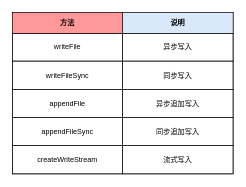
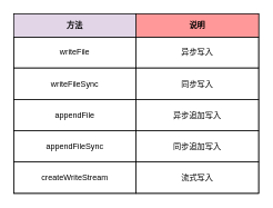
- <mxCell id="4" value="方法" style="connectable=0;recursiveResize=0;strokeColor=inherit;fillColor=#FF9999;align=center;whiteSpace=wrap;html=1;fontStyle=1" parent="3" vertex="1"><mxGeometry width="184" height="35" as="geometry"><mxRectangle width="184" height="35" as="alternateBounds" /></mxGeometry></mxCell>
+ <mxCell id="4" value="方法" style="connectable=0;recursiveResize=0;strokeColor=inherit;fillColor=#e1d5e7;align=center;whiteSpace=wrap;html=1;fontStyle=1;" parent="3" vertex="1"><mxGeometry width="184" height="35" as="geometry"><mxRectangle width="184" height="35" as="alternateBounds" /></mxGeometry></mxCell>
- <mxCell id="5" value="说明" style="connectable=0;recursiveResize=0;strokeColor=inherit;fillColor=#dae8fc;align=center;whiteSpace=wrap;html=1;fontStyle=1;" parent="3" vertex="1"><mxGeometry x="184" width="184" height="35" as="geometry"><mxRectangle width="184" height="35" as="alternateBounds" /></mxGeometry></mxCell>
+ <mxCell id="5" value="说明" style="connectable=0;recursiveResize=0;strokeColor=inherit;fillColor=#FF9999;align=center;whiteSpace=wrap;html=1;fontStyle=1" parent="3" vertex="1"><mxGeometry x="184" width="184" height="35" as="geometry"><mxRectangle width="184" height="35" as="alternateBounds" /></mxGeometry></mxCell>
